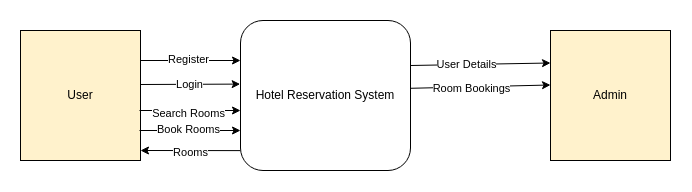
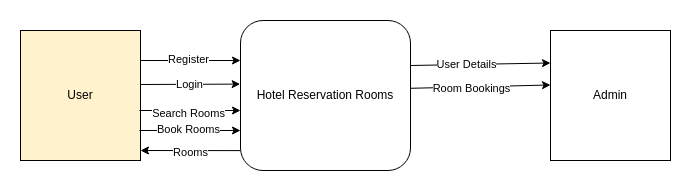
- <mxCell id="18" value="Hotel Reservation System" style="rounded=1;whiteSpace=wrap;html=1;" vertex="1" parent="1"><mxGeometry x="240" y="20" width="170" height="150" as="geometry" /></mxCell>
+ <mxCell id="18" value="Hotel Reservation Rooms" style="rounded=1;whiteSpace=wrap;html=1;" vertex="1" parent="1"><mxGeometry x="240" y="20" width="170" height="150" as="geometry" /></mxCell>
- <mxCell id="3" value="Admin" style="rounded=0;whiteSpace=wrap;html=1;fillColor=#fff2cc;" vertex="1" parent="1"><mxGeometry x="550" y="30" width="120" height="130" as="geometry" /></mxCell>
+ <mxCell id="3" value="Admin" style="rounded=0;whiteSpace=wrap;html=1;" vertex="1" parent="1"><mxGeometry x="550" y="30" width="120" height="130" as="geometry" /></mxCell>
